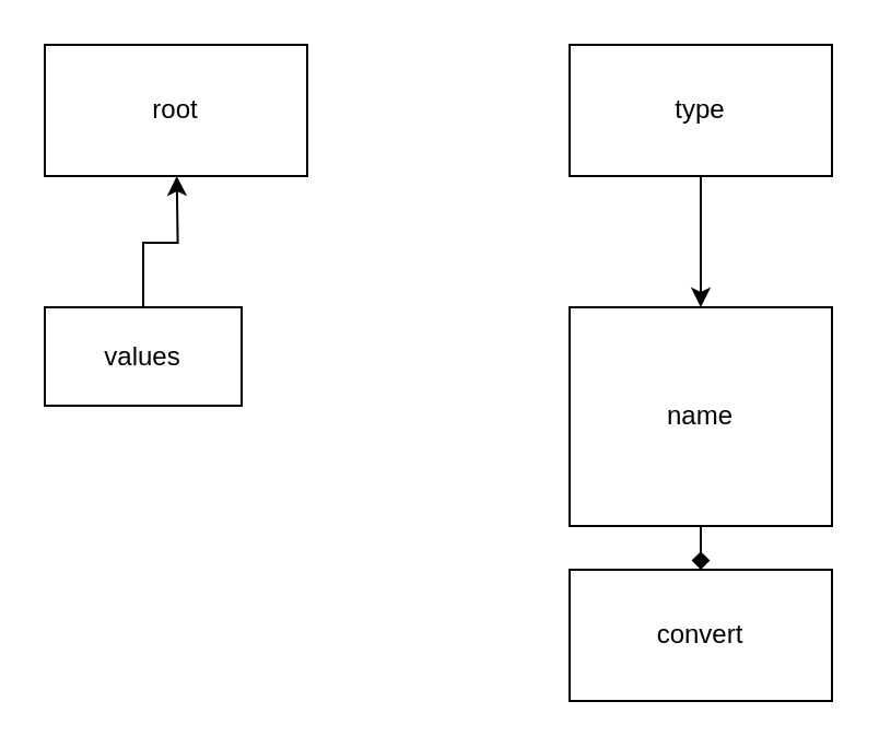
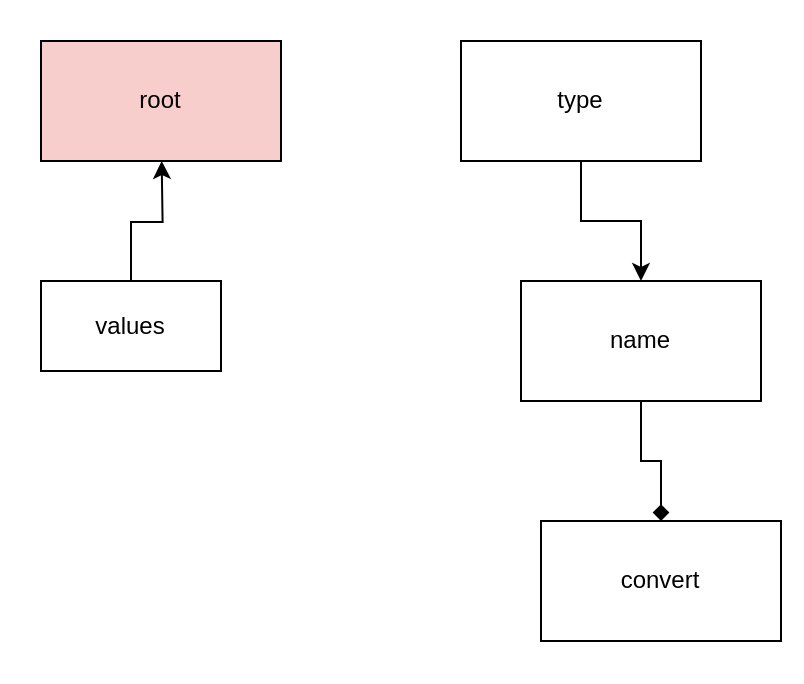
- <mxCell id="7" value="root" style="rounded=0;whiteSpace=wrap;html=1;" vertex="1" parent="1"><mxGeometry x="20" y="20" width="120" height="60" as="geometry" /></mxCell>
+ <mxCell id="7" value="root" style="rounded=0;whiteSpace=wrap;html=1;fillColor=#f8cecc;" vertex="1" parent="1"><mxGeometry x="20" y="20" width="120" height="60" as="geometry" /></mxCell>
- <mxCell id="3" value="type" style="rounded=0;whiteSpace=wrap;html=1;" vertex="1" parent="1"><mxGeometry x="260" y="20" width="120" height="60" as="geometry" /></mxCell>
+ <mxCell id="3" value="type" style="rounded=0;whiteSpace=wrap;html=1;" vertex="1" parent="1"><mxGeometry x="230" y="20" width="120" height="60" as="geometry" /></mxCell>
- <mxCell id="5" value="name" style="rounded=0;whiteSpace=wrap;html=1;" vertex="1" parent="1"><mxGeometry x="260" y="140" width="120" height="100" as="geometry" /></mxCell>
+ <mxCell id="5" value="name" style="rounded=0;whiteSpace=wrap;html=1;" vertex="1" parent="1"><mxGeometry x="260" y="140" width="120" height="60" as="geometry" /></mxCell>
- <mxCell id="6" value="convert" style="rounded=0;whiteSpace=wrap;html=1;" vertex="1" parent="1"><mxGeometry x="260" y="260" width="120" height="60" as="geometry" /></mxCell>
+ <mxCell id="6" value="convert" style="rounded=0;whiteSpace=wrap;html=1;" vertex="1" parent="1"><mxGeometry x="270" y="260" width="120" height="60" as="geometry" /></mxCell>
